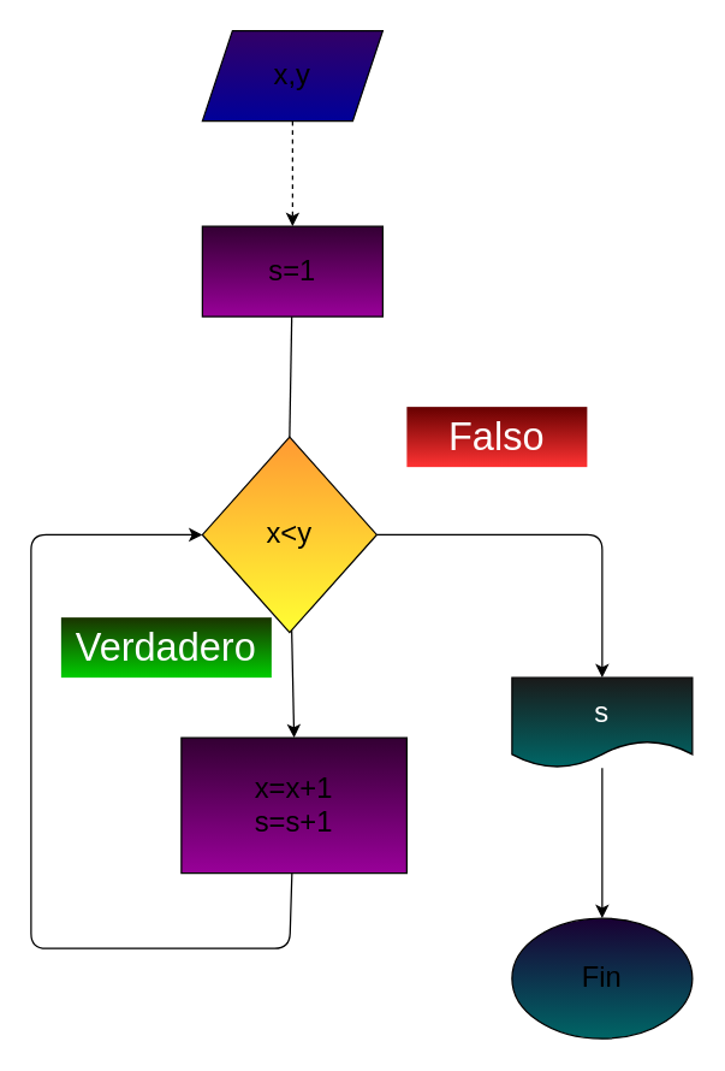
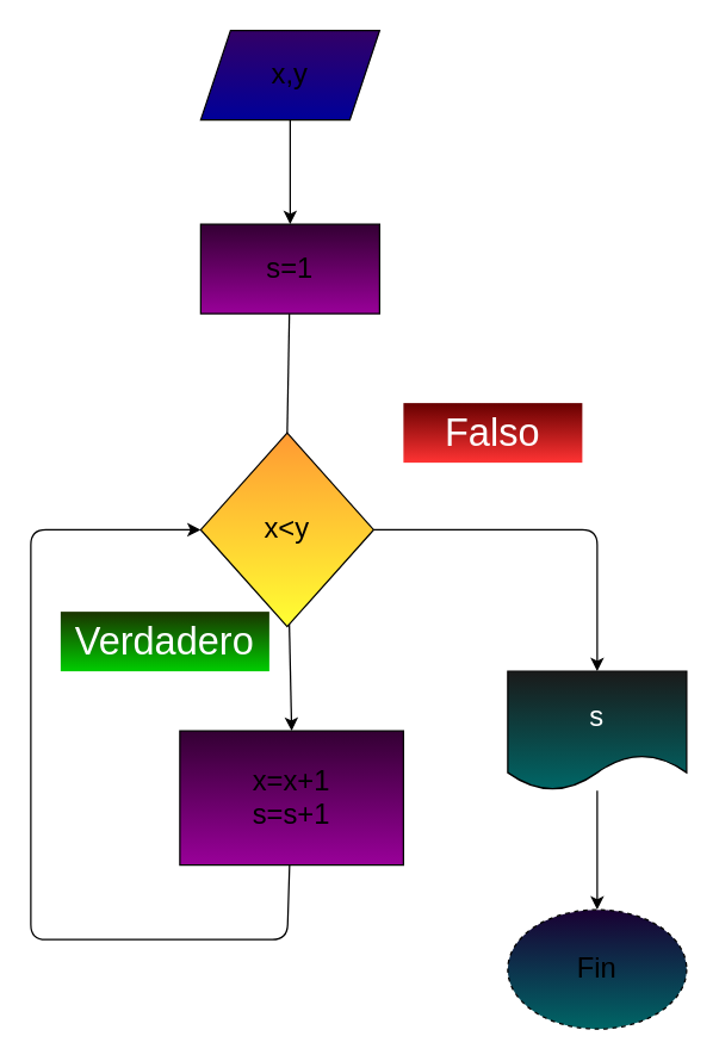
- <mxCell id="5" style="edgeStyle=none;html=1;entryX=0.5;entryY=0;entryDx=0;entryDy=0;dashed=1;" parent="1" source="6" target="4" edge="1"><mxGeometry relative="1" as="geometry" /></mxCell>
+ <mxCell id="5" style="edgeStyle=none;html=1;entryX=0.5;entryY=0;entryDx=0;entryDy=0;" parent="1" source="6" target="4" edge="1"><mxGeometry relative="1" as="geometry" /></mxCell>
- <mxCell id="14" value="&lt;font style=&quot;font-size: 19px&quot;&gt;s&lt;/font&gt;" style="shape=document;whiteSpace=wrap;html=1;boundedLbl=1;fontSize=26;fontColor=#FFFFFF;fillColor=#1A1A1A;gradientColor=#006666;strokeColor=default;" parent="1" vertex="1"><mxGeometry x="340" y="450" width="120" height="60" as="geometry" /></mxCell>
+ <mxCell id="14" value="&lt;font style=&quot;font-size: 19px&quot;&gt;s&lt;/font&gt;" style="shape=document;whiteSpace=wrap;html=1;boundedLbl=1;fontSize=26;fontColor=#FFFFFF;fillColor=#1A1A1A;gradientColor=#006666;strokeColor=default;" parent="1" vertex="1"><mxGeometry x="340" y="450" width="120" height="80" as="geometry" /></mxCell>
- <mxCell id="2" value="Fin" style="ellipse;whiteSpace=wrap;html=1;fontSize=19;gradientColor=#006666;fillColor=#190033;" parent="1" vertex="1"><mxGeometry x="340" y="610" width="120" height="80" as="geometry" /></mxCell>
+ <mxCell id="2" value="Fin" style="ellipse;whiteSpace=wrap;html=1;fontSize=19;gradientColor=#006666;fillColor=#190033;dashed=1;" parent="1" vertex="1"><mxGeometry x="340" y="610" width="120" height="80" as="geometry" /></mxCell>
